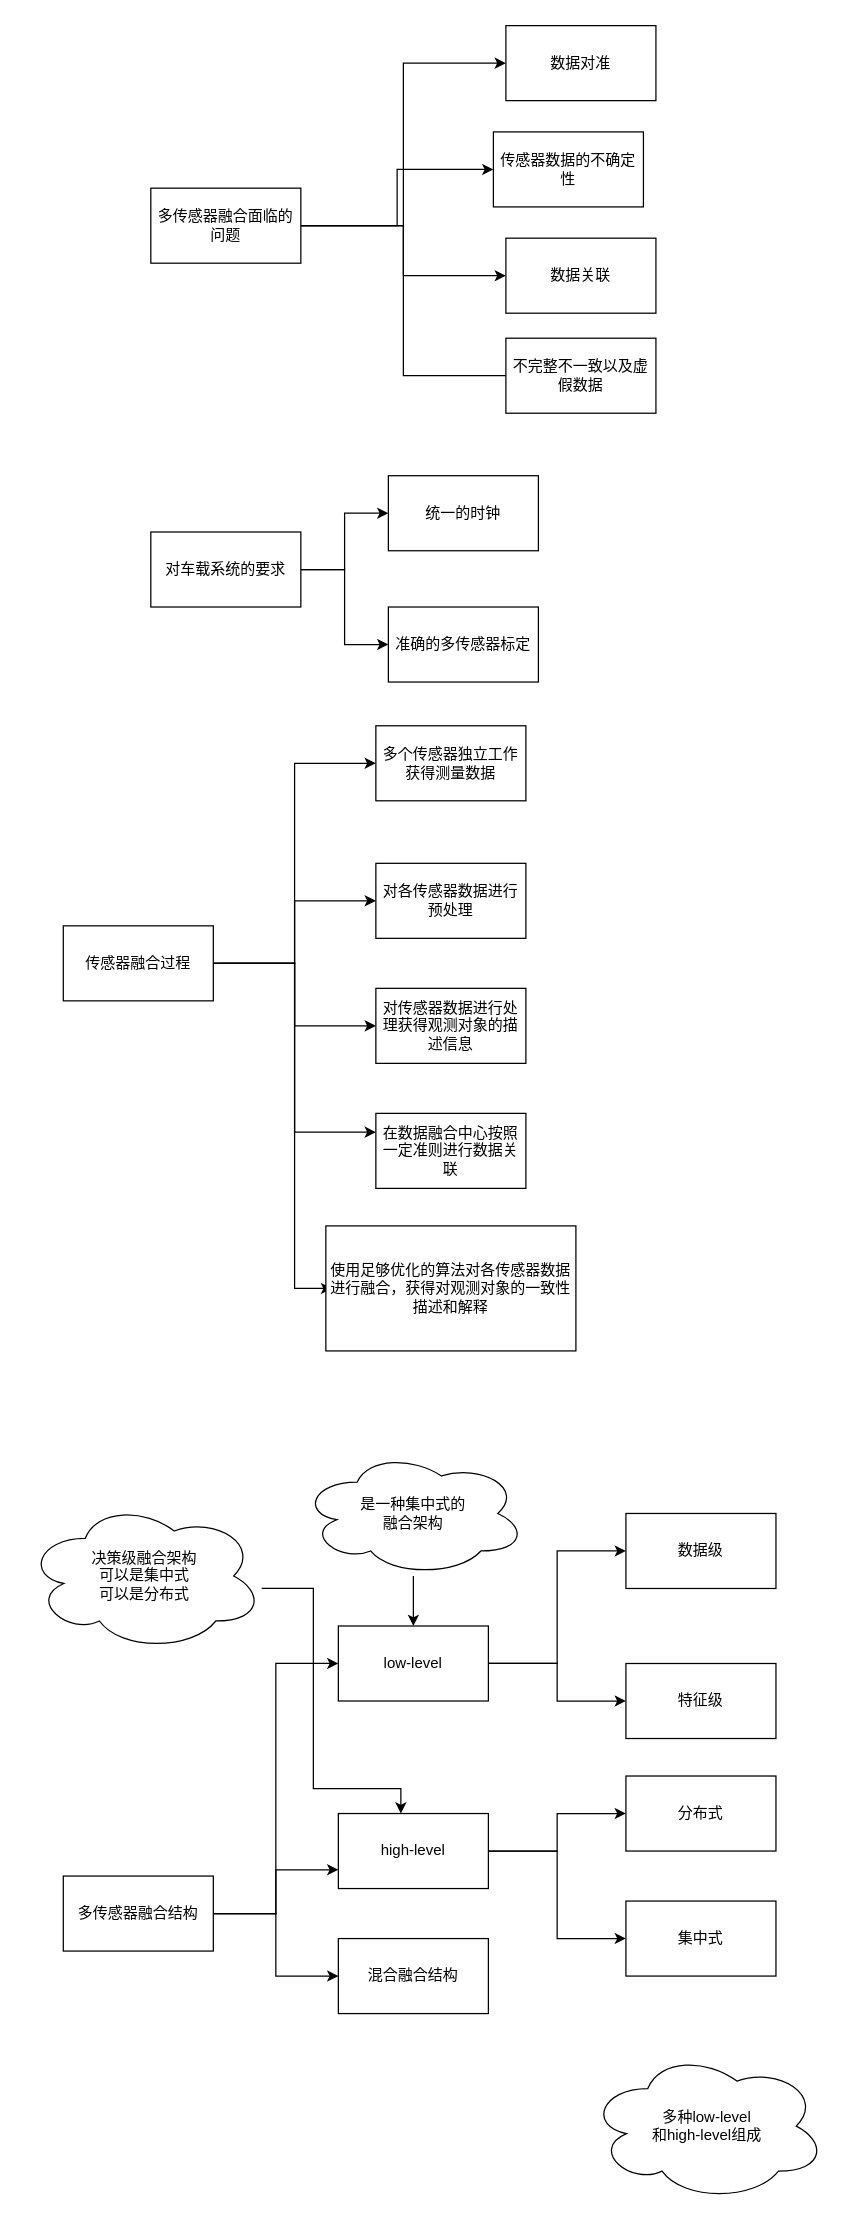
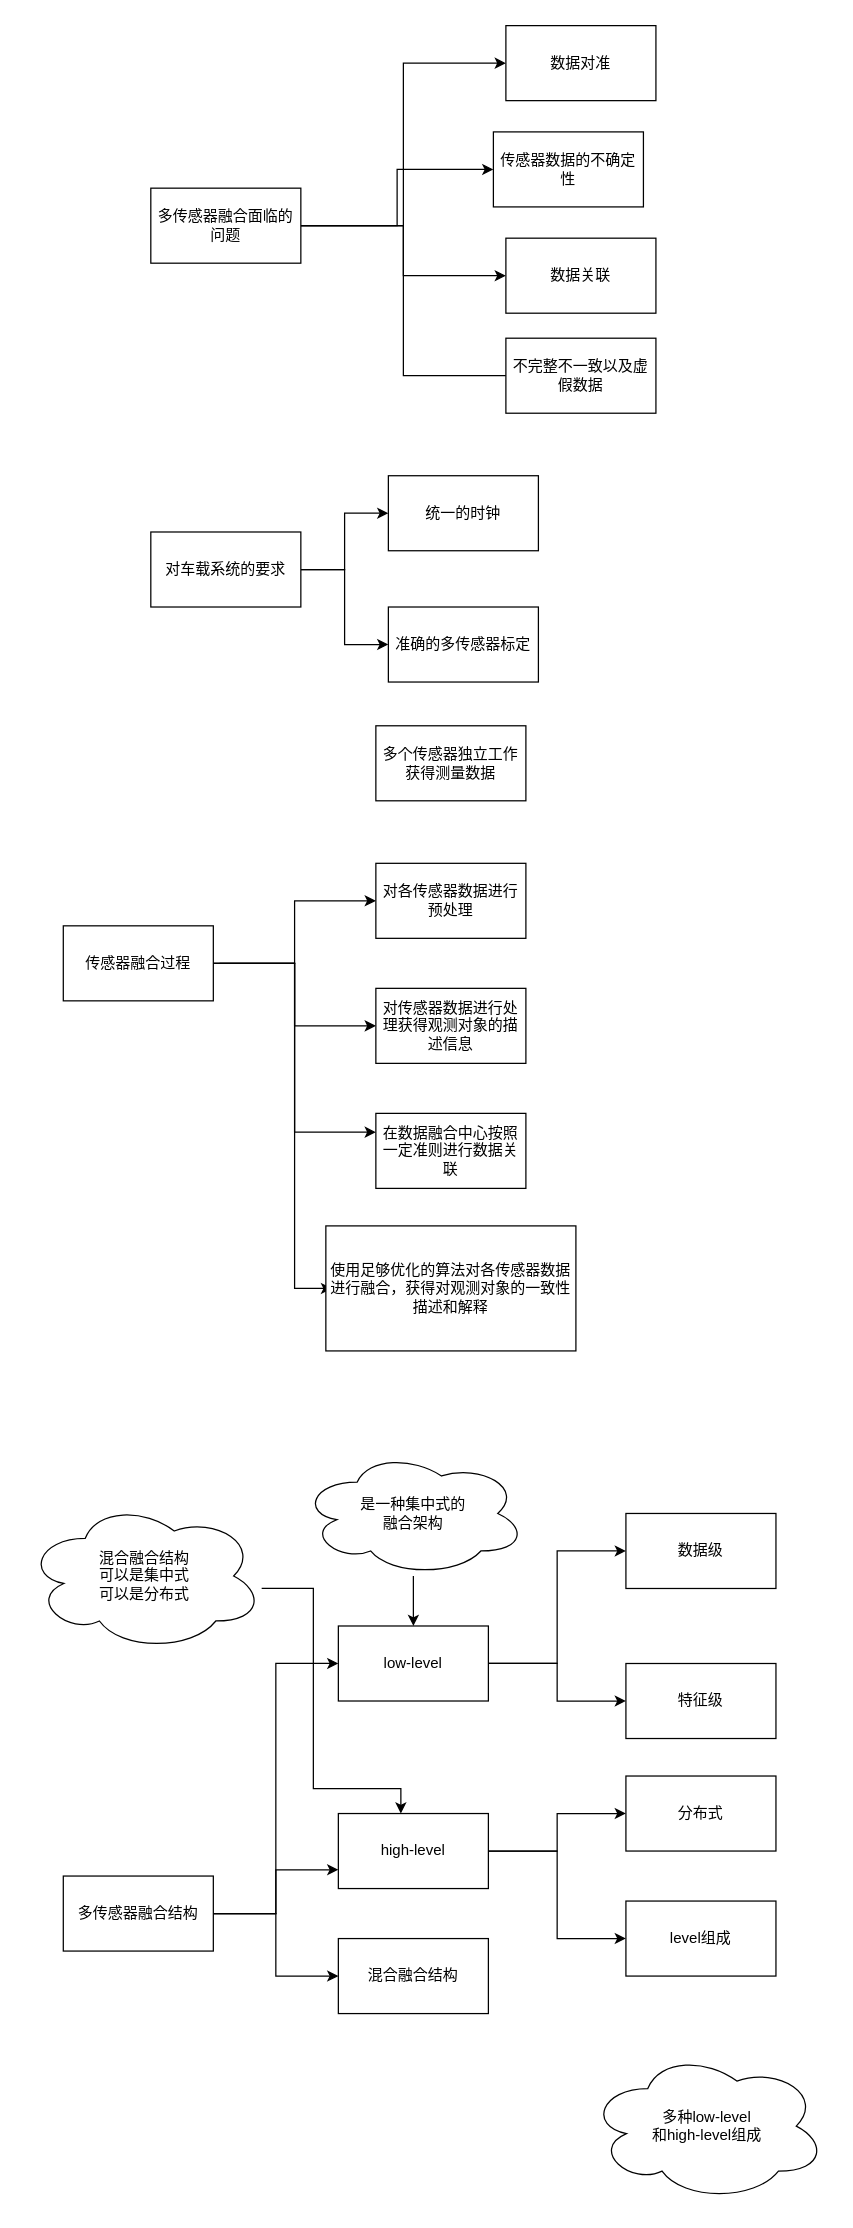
- <mxCell id="36" style="edgeStyle=orthogonalEdgeStyle;rounded=0;orthogonalLoop=1;jettySize=auto;html=1;entryX=0;entryY=0.5;entryDx=0;entryDy=0;" edge="1" parent="1" source="41" target="42"><mxGeometry relative="1" as="geometry" /></mxCell>
- <mxCell id="31" value="&lt;div&gt;决策级融合架构&lt;/div&gt;&lt;div&gt;可以是集中式&lt;/div&gt;&lt;div&gt;可以是分布式&lt;/div&gt;" style="ellipse;shape=cloud;whiteSpace=wrap;html=1;" vertex="1" parent="1"><mxGeometry x="20" y="1200" width="190" height="120" as="geometry" /></mxCell>
+ <mxCell id="31" value="&lt;div&gt;混合融合结构&lt;/div&gt;&lt;div&gt;可以是集中式&lt;/div&gt;&lt;div&gt;可以是分布式&lt;/div&gt;" style="ellipse;shape=cloud;whiteSpace=wrap;html=1;" vertex="1" parent="1"><mxGeometry x="20" y="1200" width="190" height="120" as="geometry" /></mxCell>
- <mxCell id="35" value="集中式" style="rounded=0;whiteSpace=wrap;html=1;" vertex="1" parent="1"><mxGeometry x="500" y="1520" width="120" height="60" as="geometry" /></mxCell>
+ <mxCell id="35" value="level组成" style="rounded=0;whiteSpace=wrap;html=1;" vertex="1" parent="1"><mxGeometry x="500" y="1520" width="120" height="60" as="geometry" /></mxCell>
